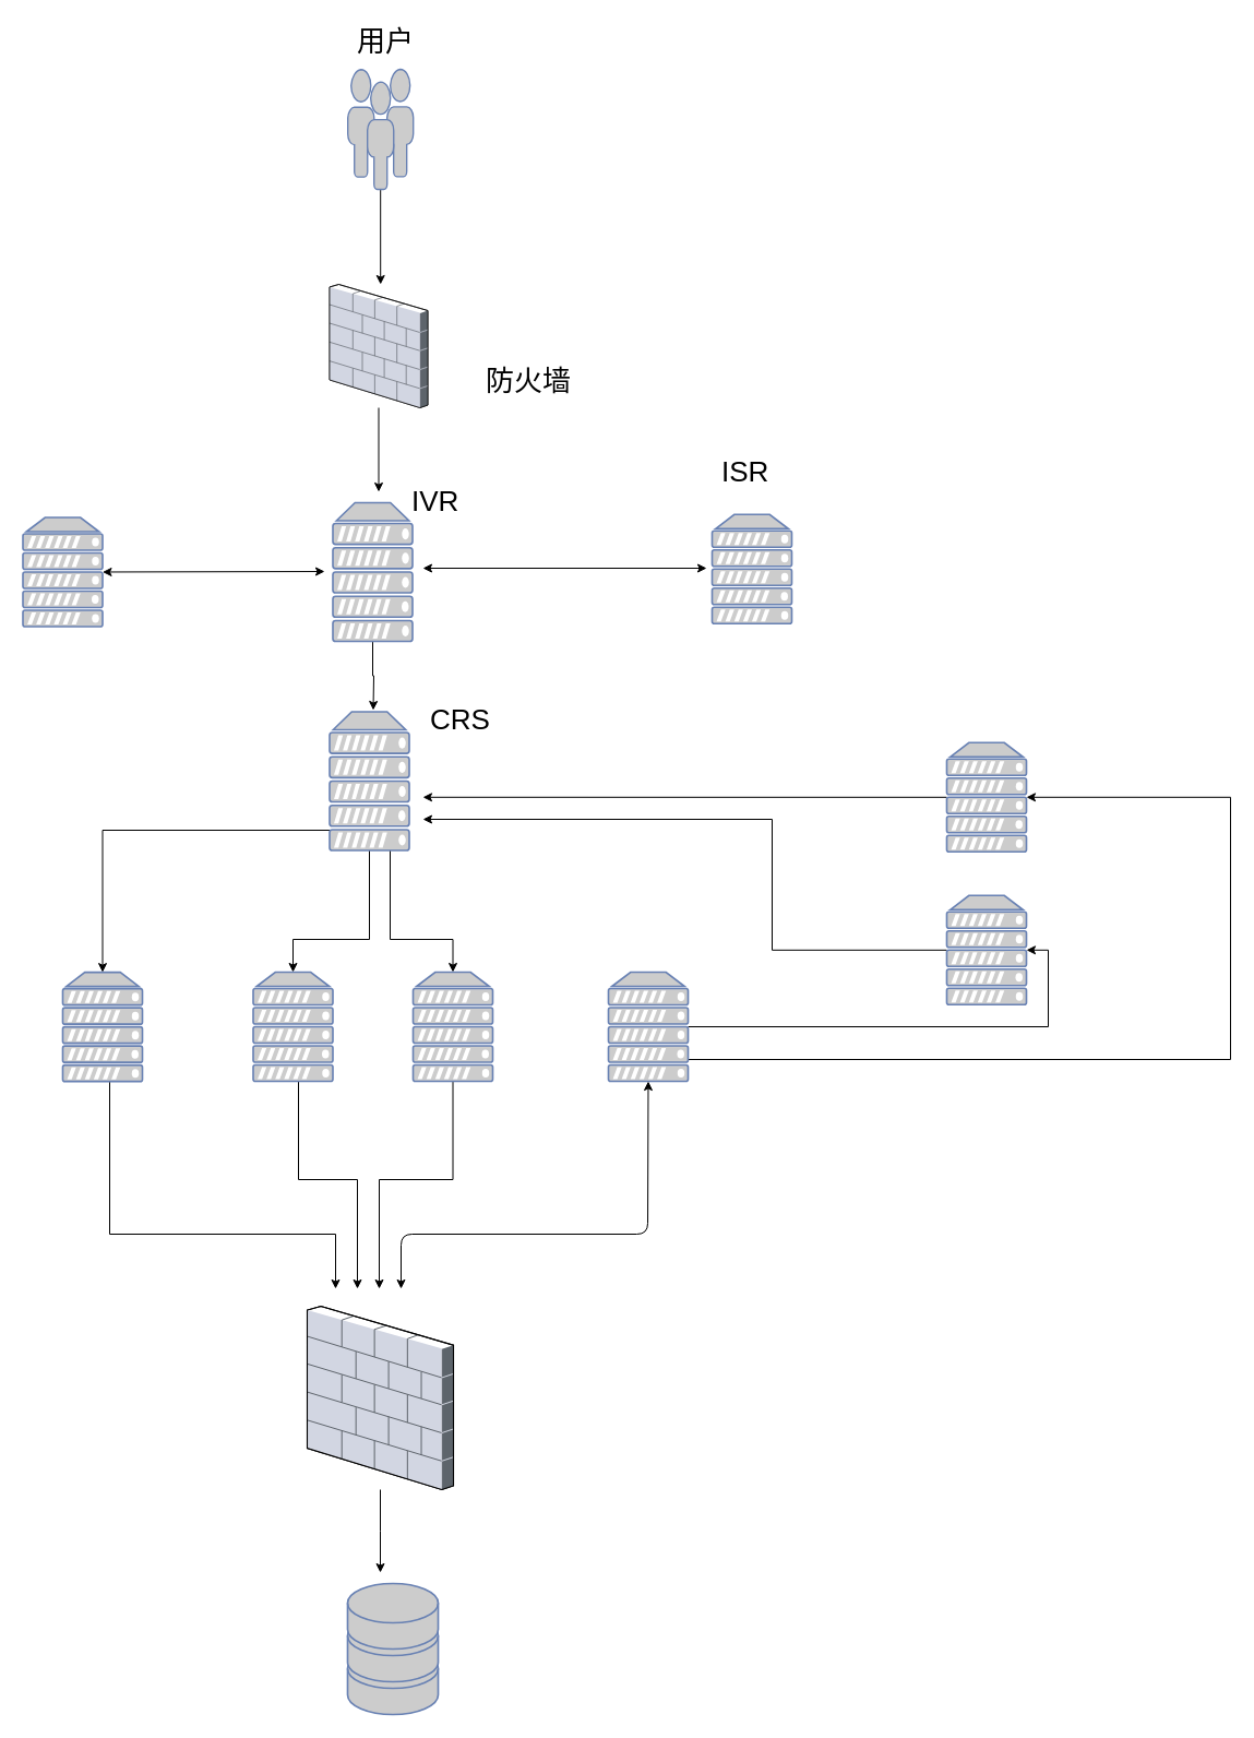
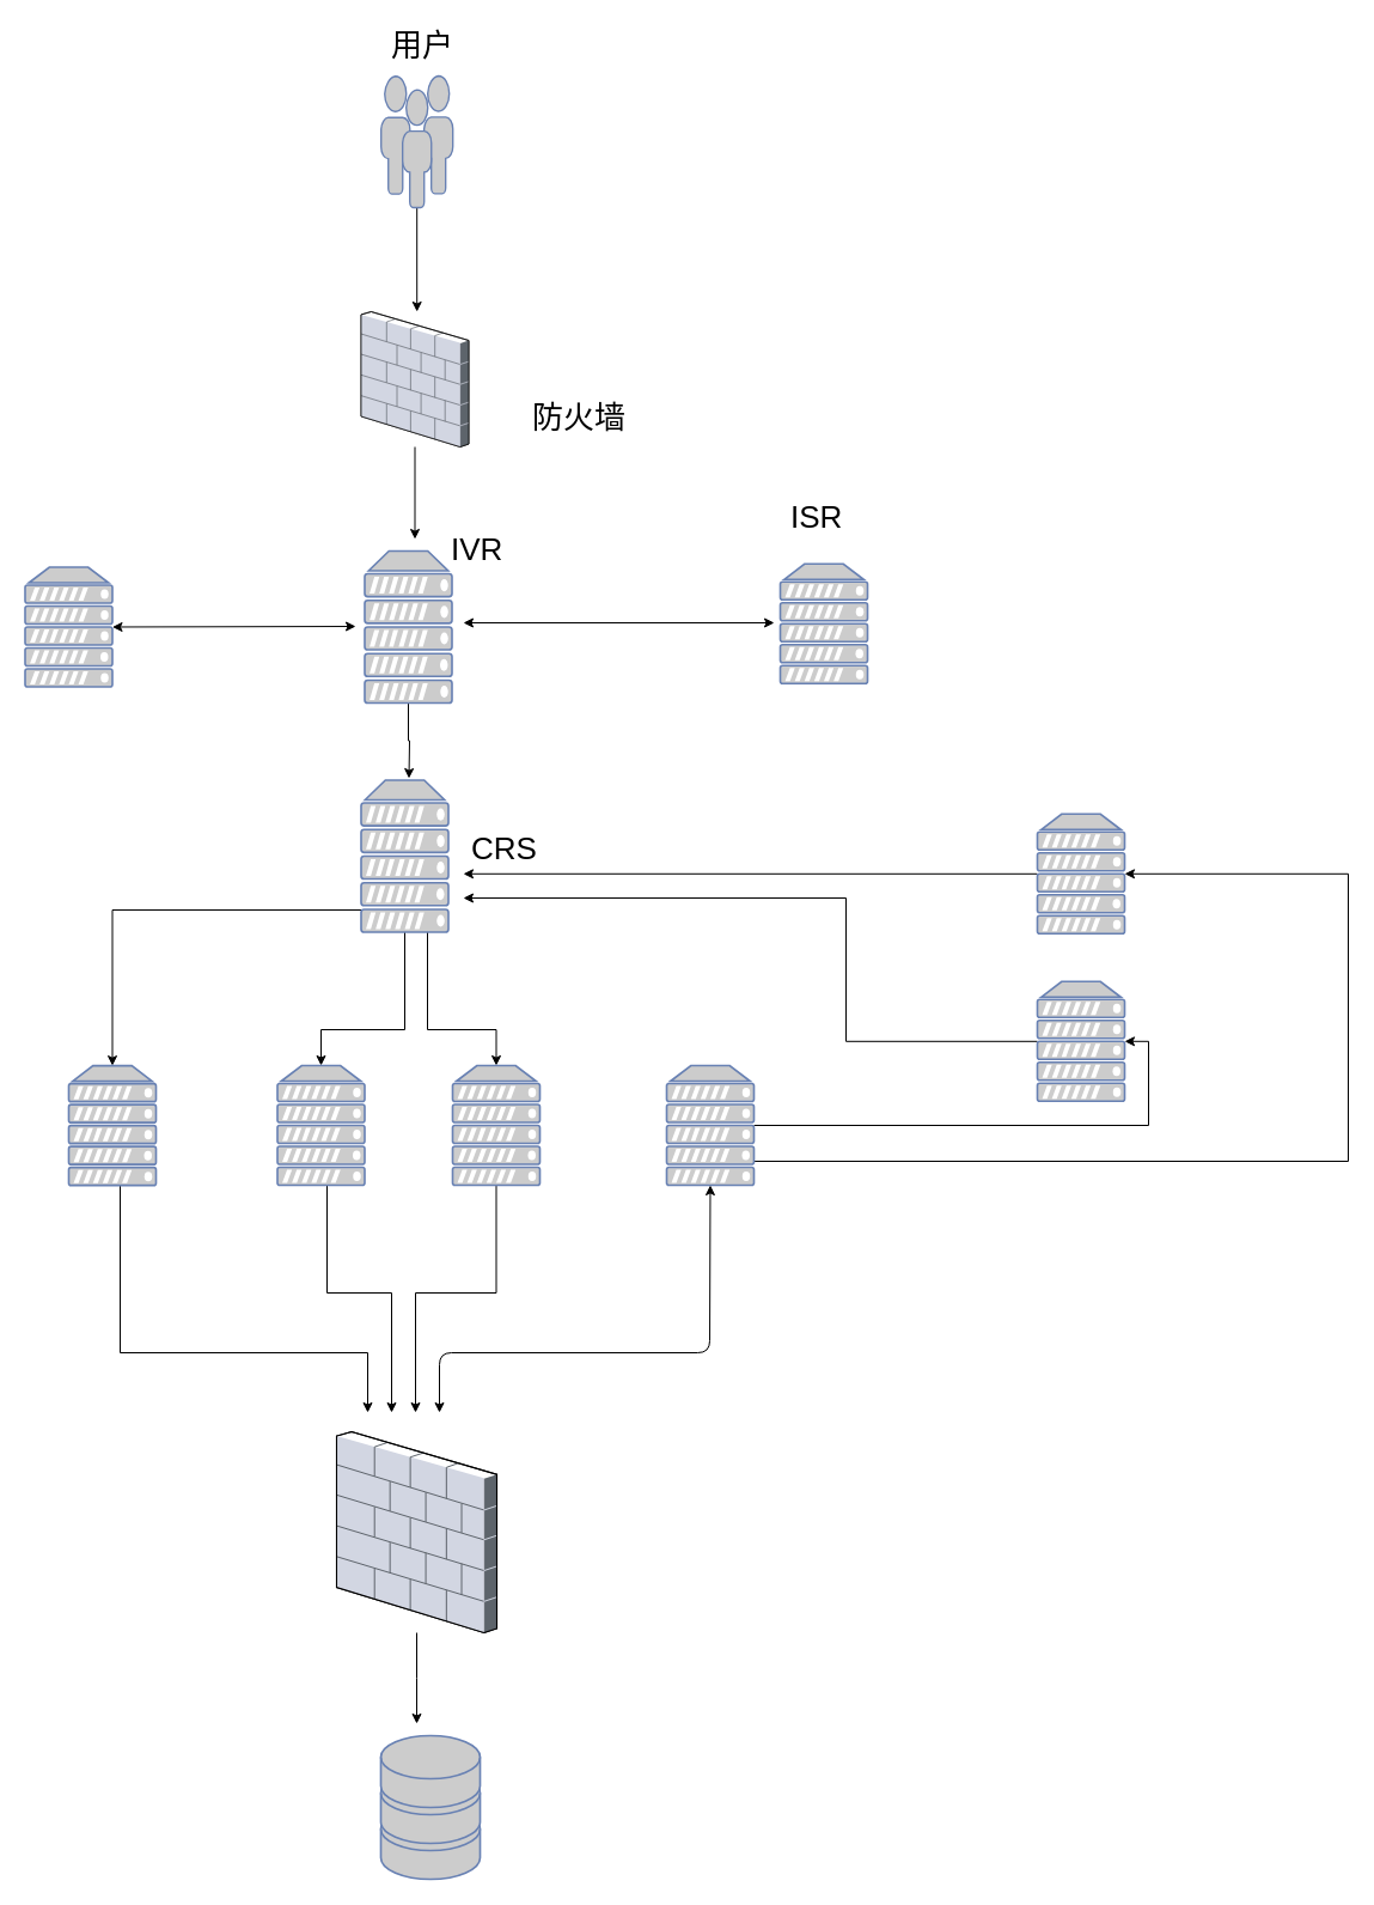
- <mxCell id="37" value="CRS" style="text;html=1;resizable=0;points=[];autosize=1;align=left;verticalAlign=top;spacingTop=-4;fontSize=26;" vertex="1" parent="1"><mxGeometry x="392" y="641" width="70" height="30" as="geometry" /></mxCell>
+ <mxCell id="37" value="CRS" style="text;html=1;resizable=0;points=[];autosize=1;align=left;verticalAlign=top;spacingTop=-4;fontSize=26;" vertex="1" parent="1"><mxGeometry x="392" y="691" width="70" height="30" as="geometry" /></mxCell>
